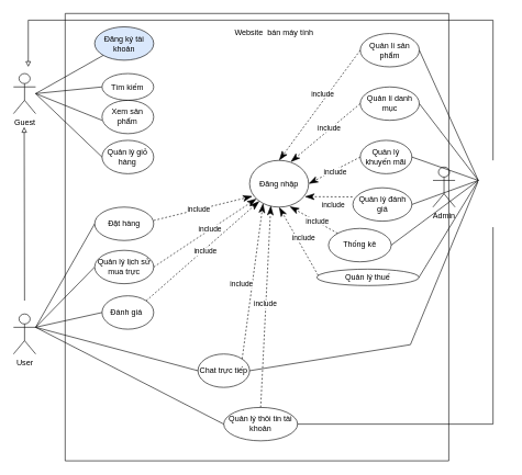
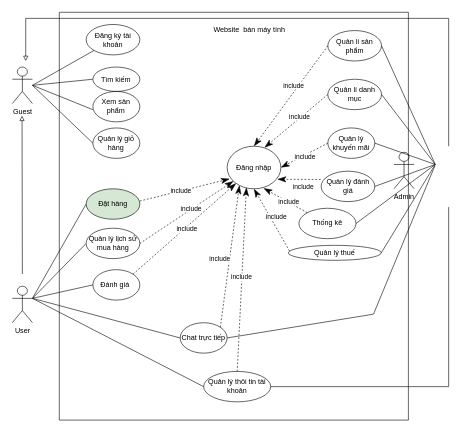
- <mxCell id="7" value="Đăng ký tài khoản" style="ellipse;whiteSpace=wrap;html=1;fillColor=#dae8fc;" vertex="1" parent="2"><mxGeometry x="123.134" y="20.299" width="89.552" height="50.746" as="geometry" /></mxCell>
+ <mxCell id="7" value="Đăng ký tài khoản" style="ellipse;whiteSpace=wrap;html=1;" vertex="1" parent="2"><mxGeometry x="123.134" y="20.299" width="89.552" height="50.746" as="geometry" /></mxCell>
- <mxCell id="16" value="Đặt hàng" style="ellipse;whiteSpace=wrap;html=1;" vertex="1" parent="2"><mxGeometry x="123.134" y="294.328" width="89.552" height="50.746" as="geometry" /></mxCell>
+ <mxCell id="16" value="Đặt hàng" style="ellipse;whiteSpace=wrap;html=1;fillColor=#d5e8d4;" vertex="1" parent="2"><mxGeometry x="123.134" y="294.328" width="89.552" height="50.746" as="geometry" /></mxCell>
- <mxCell id="18" value="Quản lý lịch sử mua trực" style="ellipse;whiteSpace=wrap;html=1;" vertex="1" parent="2"><mxGeometry x="123.134" y="360.004" width="89.552" height="50.746" as="geometry" /></mxCell>
+ <mxCell id="18" value="Quản lý lịch sử mua hàng" style="ellipse;whiteSpace=wrap;html=1;" vertex="1" parent="2"><mxGeometry x="123.134" y="360.004" width="89.552" height="50.746" as="geometry" /></mxCell>
